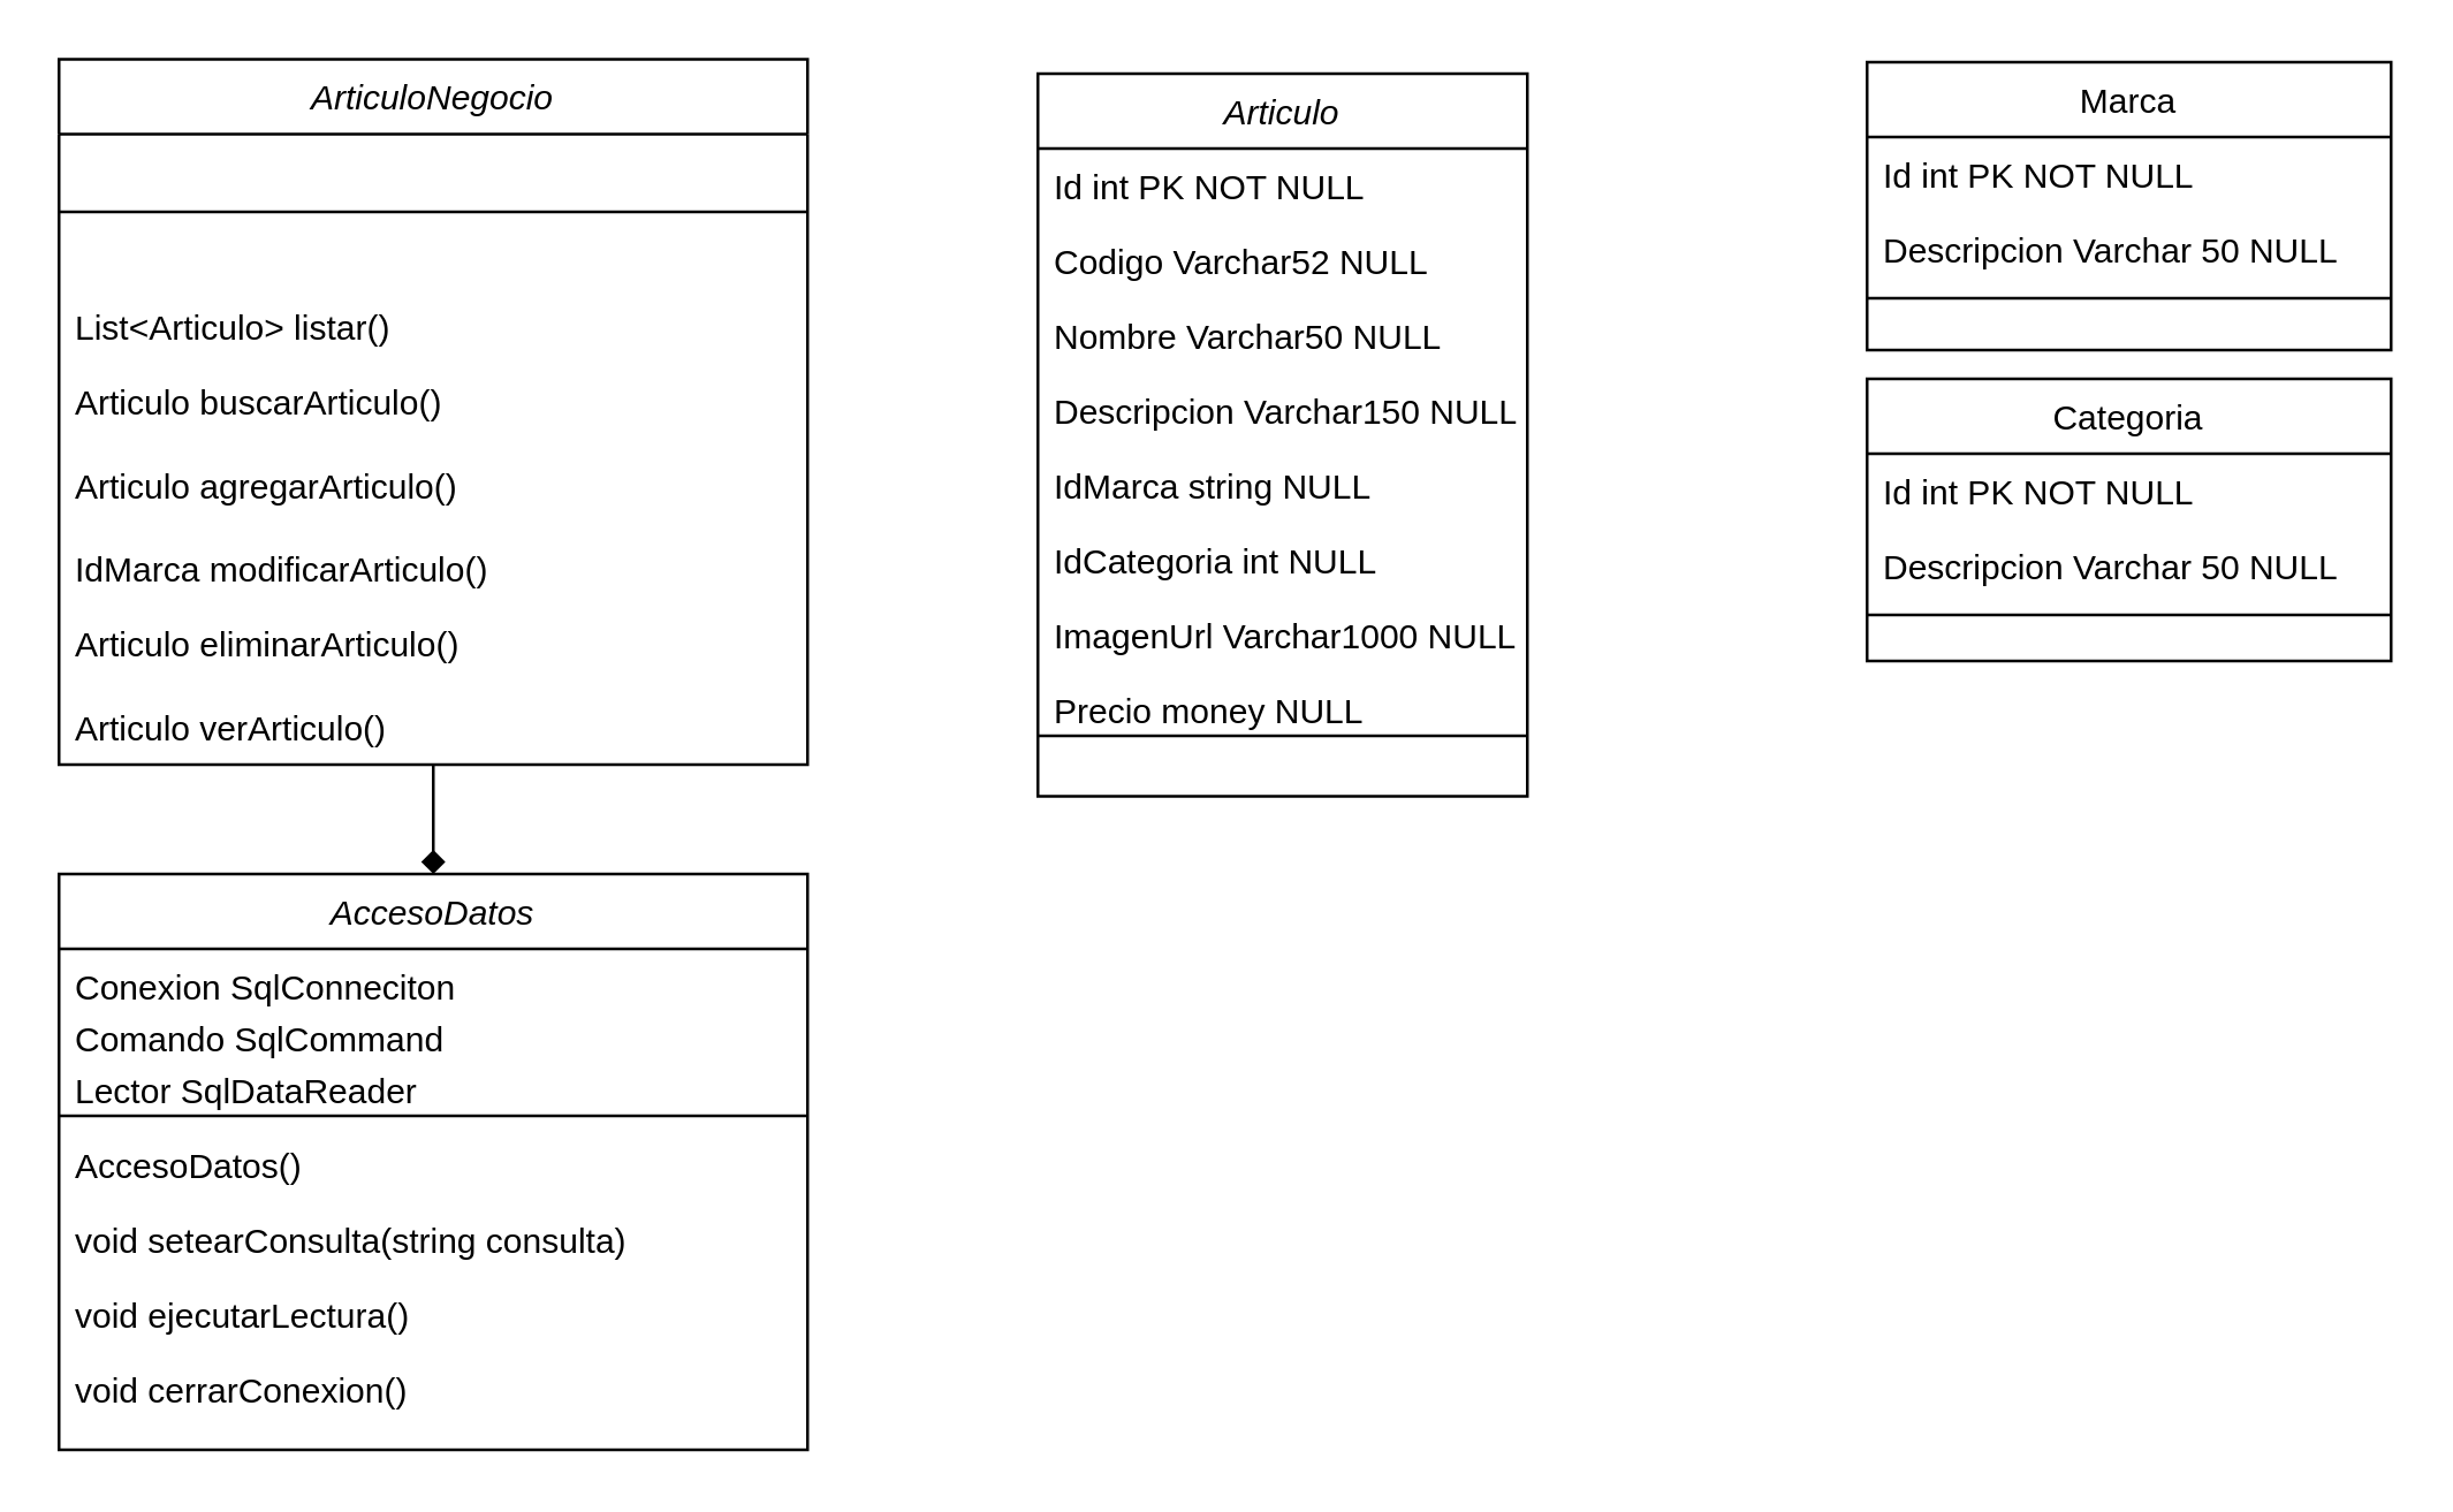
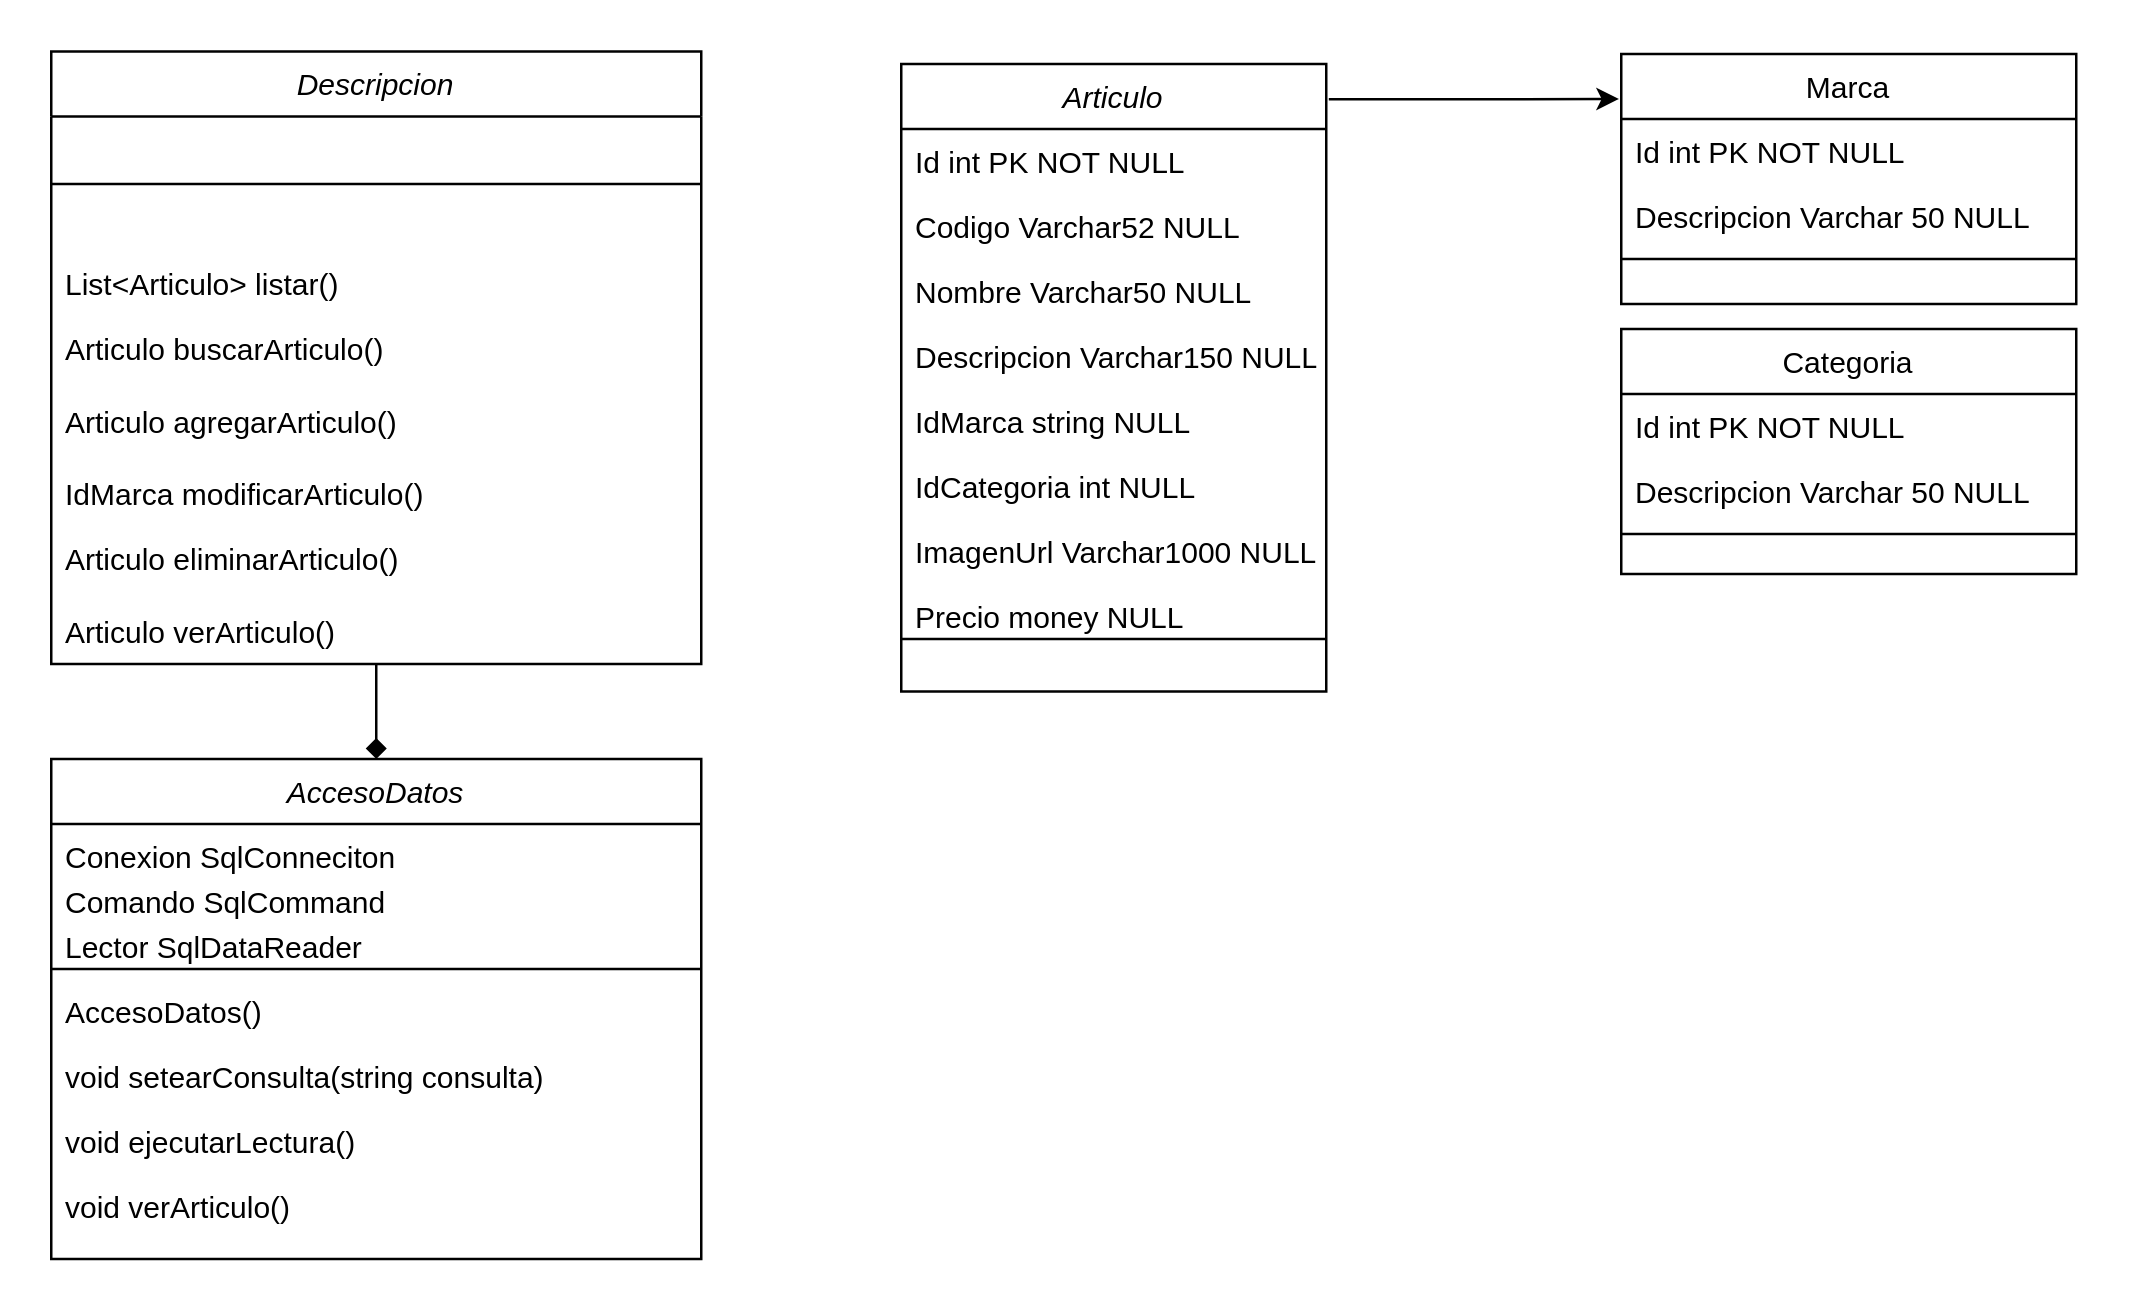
- <mxCell id="31" value="ArticuloNegocio" style="swimlane;fontStyle=2;align=center;verticalAlign=top;childLayout=stackLayout;horizontal=1;startSize=26;horizontalStack=0;resizeParent=1;resizeLast=0;collapsible=1;marginBottom=0;rounded=0;shadow=0;strokeWidth=1;" vertex="1" parent="1"><mxGeometry x="20" y="20" width="260" height="245" as="geometry"><mxRectangle x="220" y="120" width="160" height="26" as="alternateBounds" /></mxGeometry></mxCell>
+ <mxCell id="31" value="Descripcion" style="swimlane;fontStyle=2;align=center;verticalAlign=top;childLayout=stackLayout;horizontal=1;startSize=26;horizontalStack=0;resizeParent=1;resizeLast=0;collapsible=1;marginBottom=0;rounded=0;shadow=0;strokeWidth=1;" vertex="1" parent="1"><mxGeometry x="20" y="20" width="260" height="245" as="geometry"><mxRectangle x="220" y="120" width="160" height="26" as="alternateBounds" /></mxGeometry></mxCell>
+ <mxCell id="20" style="edgeStyle=orthogonalEdgeStyle;rounded=0;orthogonalLoop=1;jettySize=auto;html=1;entryX=-0.005;entryY=0.18;entryDx=0;entryDy=0;entryPerimeter=0;exitX=1.006;exitY=0.056;exitDx=0;exitDy=0;exitPerimeter=0;" edge="1" parent="1" source="2" target="12"><mxGeometry relative="1" as="geometry" /></mxCell>
- <mxCell id="29" value="void cerrarConexion()" style="text;align=left;verticalAlign=top;spacingLeft=4;spacingRight=4;overflow=hidden;rotatable=0;points=[[0,0.5],[1,0.5]];portConstraint=eastwest;" vertex="1" parent="21"><mxGeometry y="166" width="260" height="26" as="geometry" /></mxCell>
+ <mxCell id="29" value="void verArticulo()" style="text;align=left;verticalAlign=top;spacingLeft=4;spacingRight=4;overflow=hidden;rotatable=0;points=[[0,0.5],[1,0.5]];portConstraint=eastwest;" vertex="1" parent="21"><mxGeometry y="166" width="260" height="26" as="geometry" /></mxCell>
